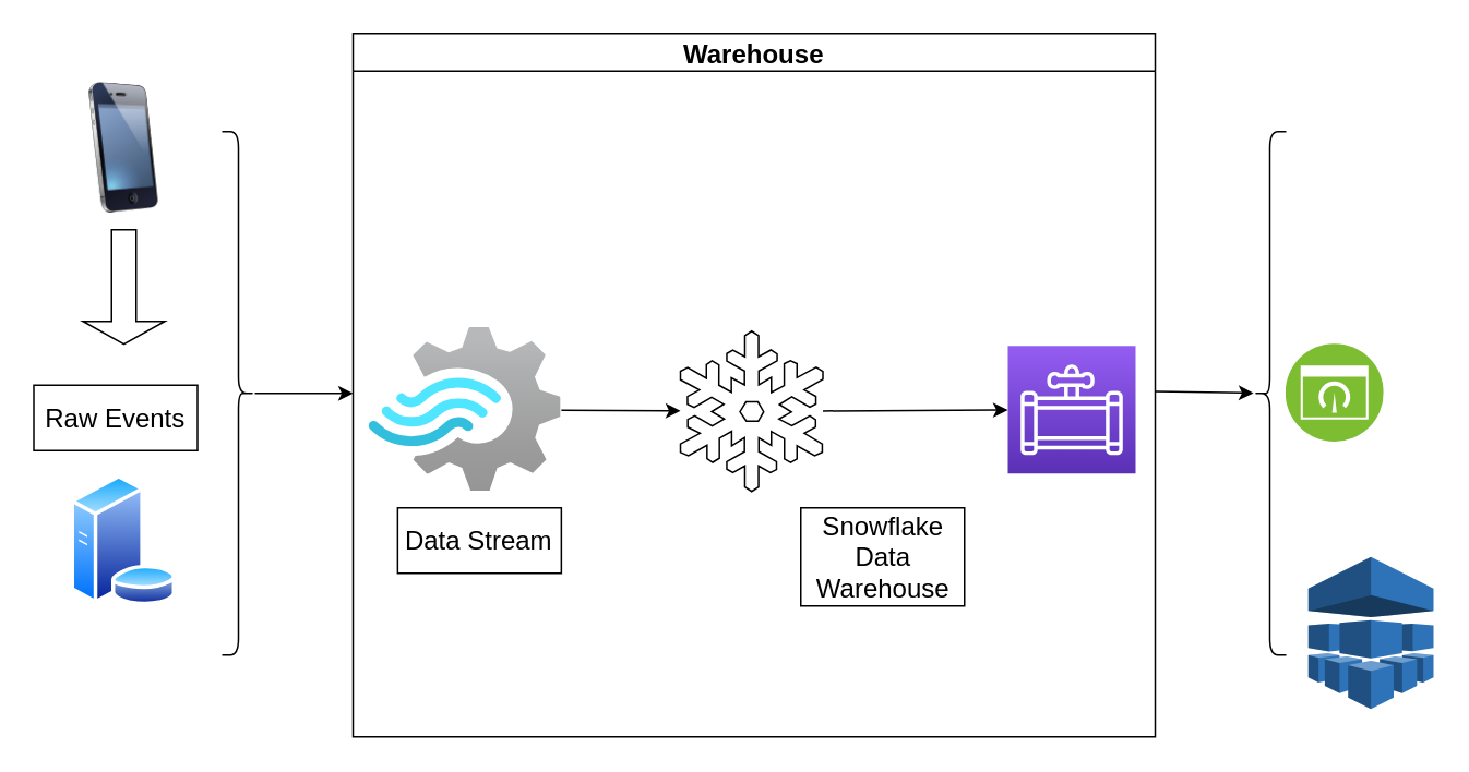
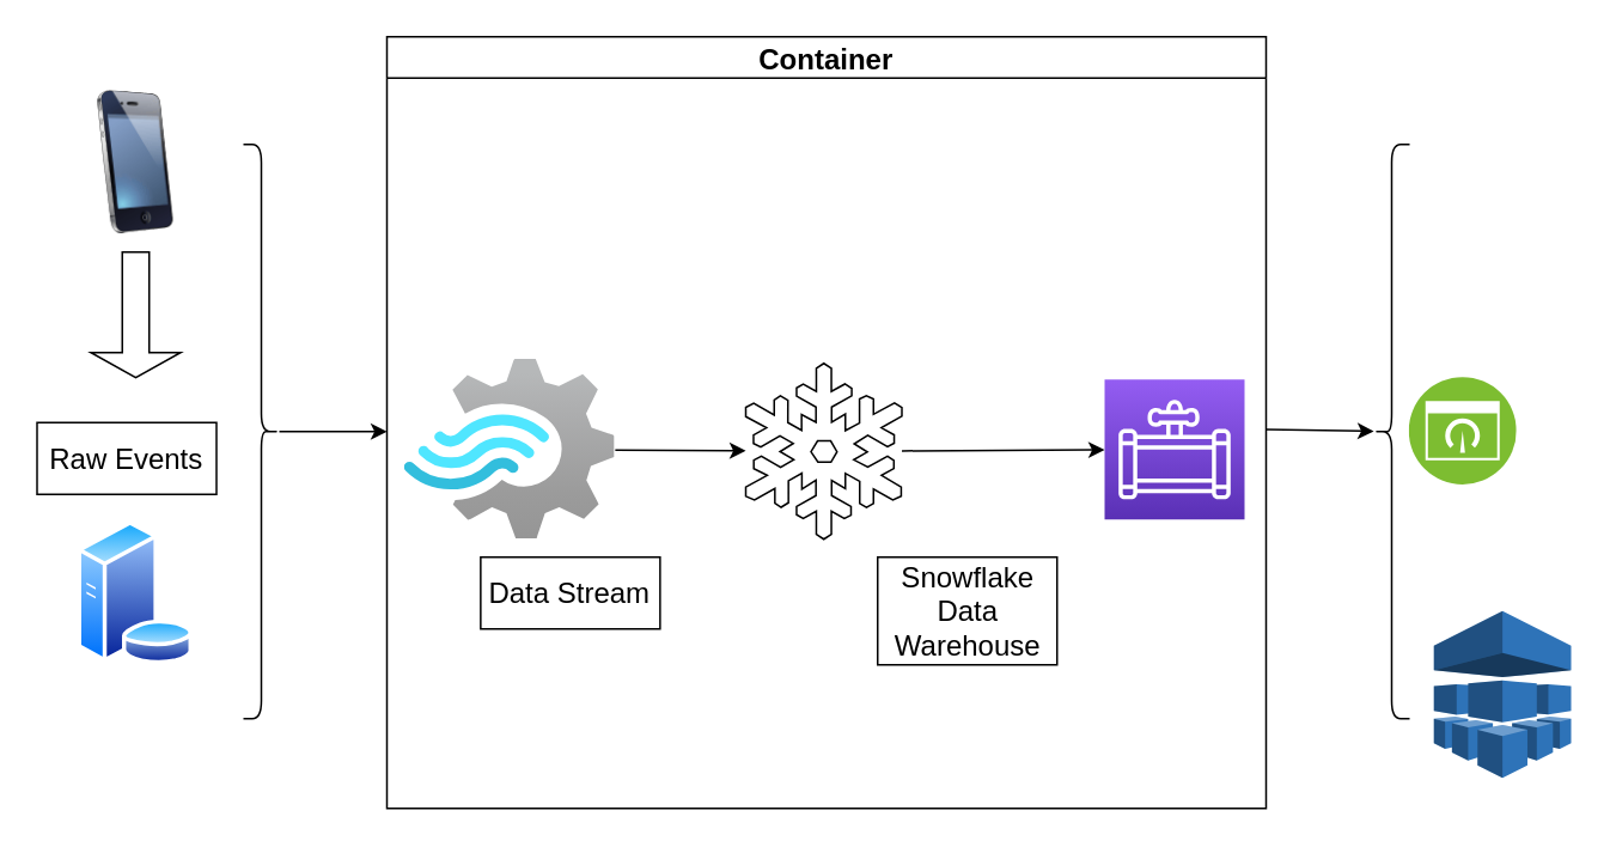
- <mxCell id="9" value="Warehouse" style="swimlane;fontSize=16;" vertex="1" parent="1"><mxGeometry x="215" y="20" width="490" height="430" as="geometry" /></mxCell>
+ <mxCell id="9" value="Container" style="swimlane;fontSize=16;" vertex="1" parent="1"><mxGeometry x="215" y="20" width="490" height="430" as="geometry" /></mxCell>
- <mxCell id="12" value="&lt;font style=&quot;font-size: 16px;&quot;&gt;Data Stream&lt;/font&gt;" style="whiteSpace=wrap;html=1;align=center;treeFolding=1;treeMoving=1;newEdgeStyle={&quot;edgeStyle&quot;:&quot;elbowEdgeStyle&quot;,&quot;startArrow&quot;:&quot;none&quot;,&quot;endArrow&quot;:&quot;none&quot;};" vertex="1" parent="9"><mxGeometry x="27.24" y="290" width="100" height="40" as="geometry" /></mxCell>
+ <mxCell id="12" value="&lt;font style=&quot;font-size: 16px;&quot;&gt;Data Stream&lt;/font&gt;" style="whiteSpace=wrap;html=1;align=center;treeFolding=1;treeMoving=1;newEdgeStyle={&quot;edgeStyle&quot;:&quot;elbowEdgeStyle&quot;,&quot;startArrow&quot;:&quot;none&quot;,&quot;endArrow&quot;:&quot;none&quot;};" vertex="1" parent="9"><mxGeometry x="52.24" y="290" width="100" height="40" as="geometry" /></mxCell>
